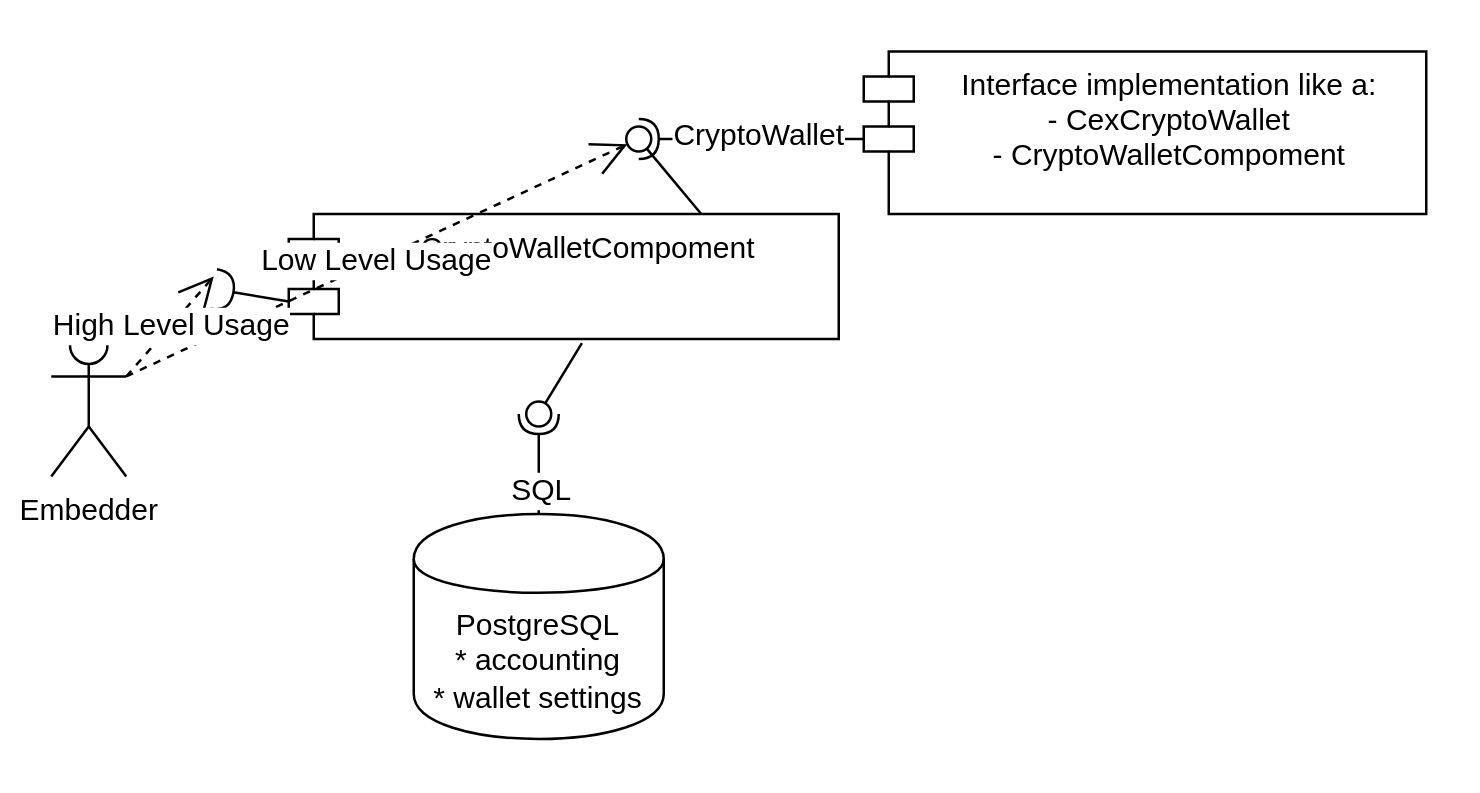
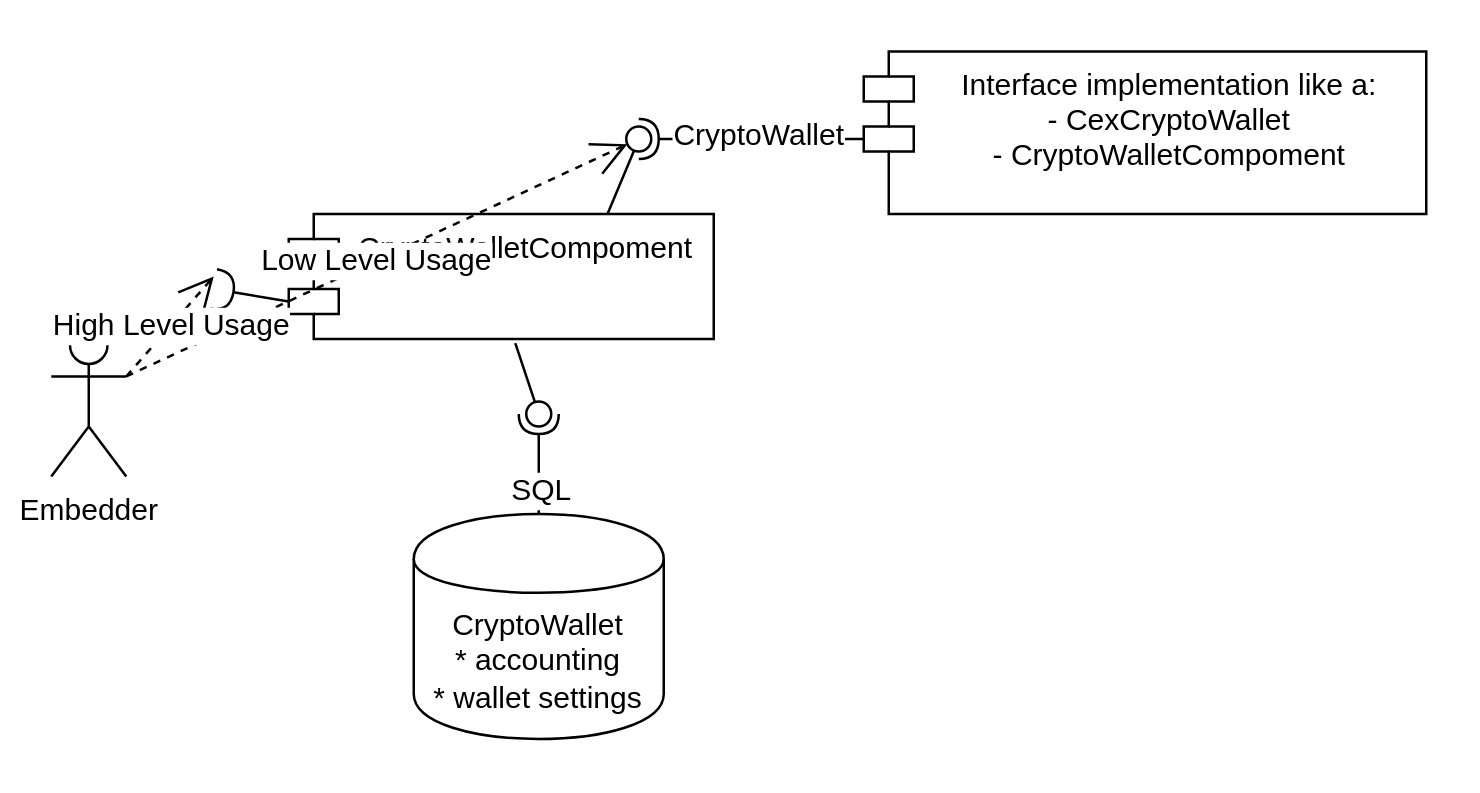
- <mxCell id="3" value="CryptoWalletCompoment" style="shape=module;align=left;spacingLeft=20;align=center;verticalAlign=top;fontSize=12;" parent="1" vertex="1"><mxGeometry x="115" y="85" width="220" height="50" as="geometry" /></mxCell>
+ <mxCell id="3" value="CryptoWalletCompoment" style="shape=module;align=left;spacingLeft=20;align=center;verticalAlign=top;fontSize=12;" parent="1" vertex="1"><mxGeometry x="115" y="85" width="170" height="50" as="geometry" /></mxCell>
- <mxCell id="4" value="PostgreSQL&lt;br&gt;* accounting&lt;br&gt;* wallet settings" style="shape=cylinder;whiteSpace=wrap;html=1;boundedLbl=1;backgroundOutline=1;fontSize=12;align=center;" parent="1" vertex="1"><mxGeometry x="165" y="205" width="100" height="90" as="geometry" /></mxCell>
+ <mxCell id="4" value="CryptoWallet&lt;br&gt;* accounting&lt;br&gt;* wallet settings" style="shape=cylinder;whiteSpace=wrap;html=1;boundedLbl=1;backgroundOutline=1;fontSize=12;align=center;" parent="1" vertex="1"><mxGeometry x="165" y="205" width="100" height="90" as="geometry" /></mxCell>
